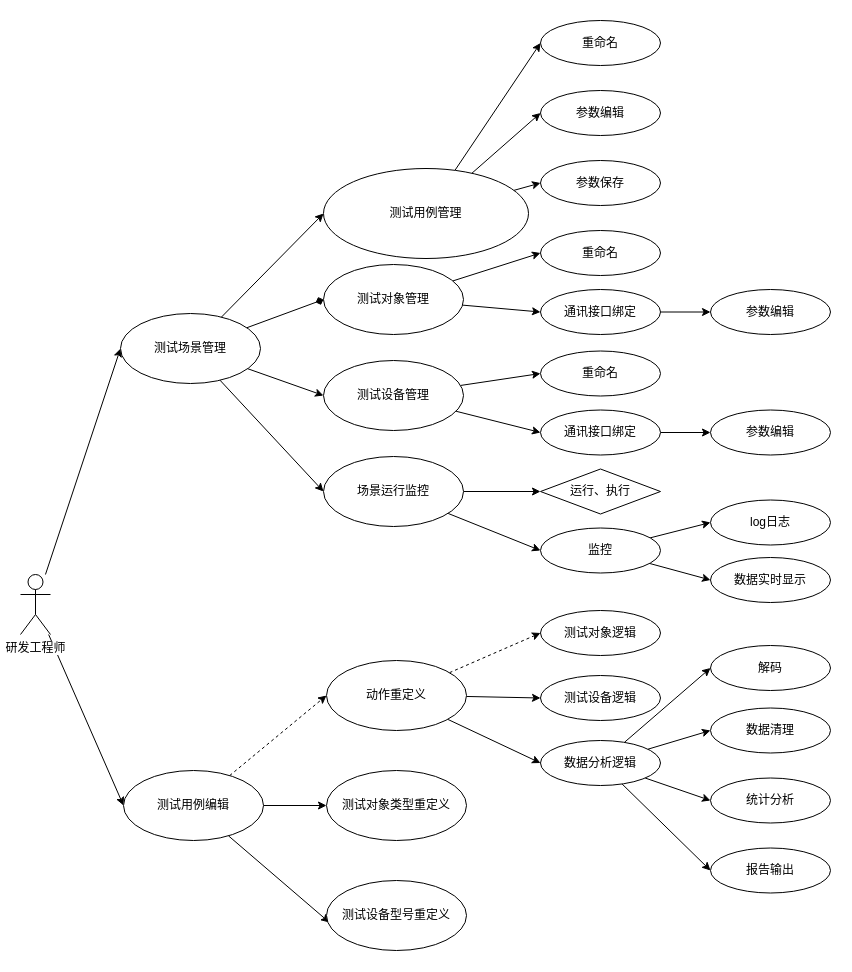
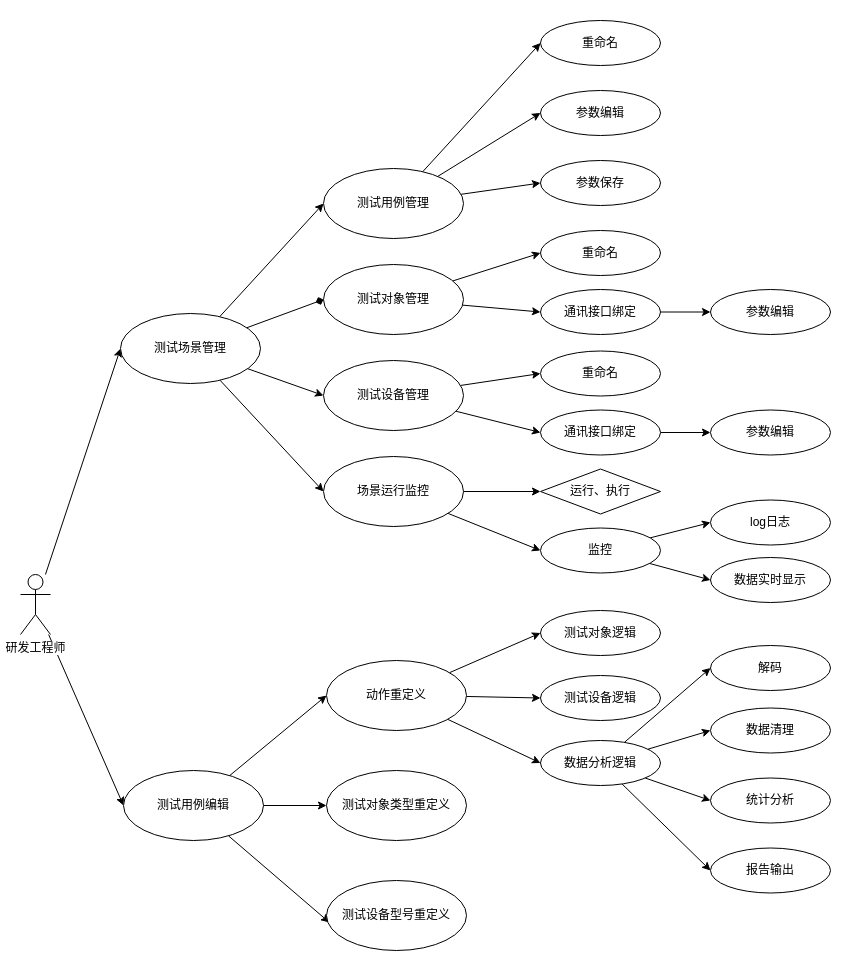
- <mxCell id="13" value="测试用例管理" style="ellipse;whiteSpace=wrap;html=1;labelBackgroundColor=#ffffff;" parent="1" vertex="1"><mxGeometry x="323" y="168" width="205" height="90" as="geometry" /></mxCell>
+ <mxCell id="13" value="测试用例管理" style="ellipse;whiteSpace=wrap;html=1;labelBackgroundColor=#ffffff;" parent="1" vertex="1"><mxGeometry x="323" y="168" width="140" height="70" as="geometry" /></mxCell>
- <mxCell id="42" style="edgeStyle=none;rounded=0;orthogonalLoop=1;jettySize=auto;html=1;entryX=0;entryY=0.5;entryDx=0;entryDy=0;dashed=1;" parent="1" source="45" target="48" edge="1"><mxGeometry relative="1" as="geometry"><mxPoint x="533.858" y="683.303" as="targetPoint" /></mxGeometry></mxCell>
+ <mxCell id="42" style="edgeStyle=none;rounded=0;orthogonalLoop=1;jettySize=auto;html=1;entryX=0;entryY=0.5;entryDx=0;entryDy=0;" parent="1" source="45" target="48" edge="1"><mxGeometry relative="1" as="geometry"><mxPoint x="533.858" y="683.303" as="targetPoint" /></mxGeometry></mxCell>
- <mxCell id="38" style="edgeStyle=none;rounded=0;orthogonalLoop=1;jettySize=auto;html=1;entryX=0;entryY=0.5;entryDx=0;entryDy=0;dashed=1;" parent="1" source="41" target="45" edge="1"><mxGeometry relative="1" as="geometry" /></mxCell>
+ <mxCell id="38" style="edgeStyle=none;rounded=0;orthogonalLoop=1;jettySize=auto;html=1;entryX=0;entryY=0.5;entryDx=0;entryDy=0;" parent="1" source="41" target="45" edge="1"><mxGeometry relative="1" as="geometry" /></mxCell>
